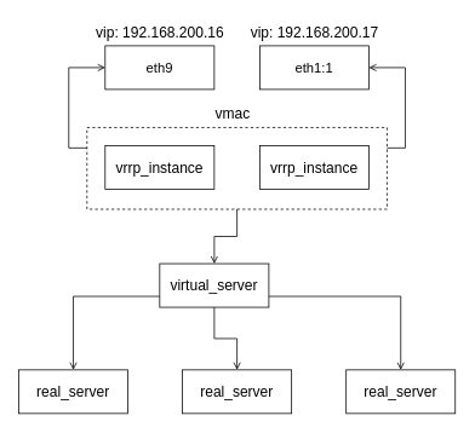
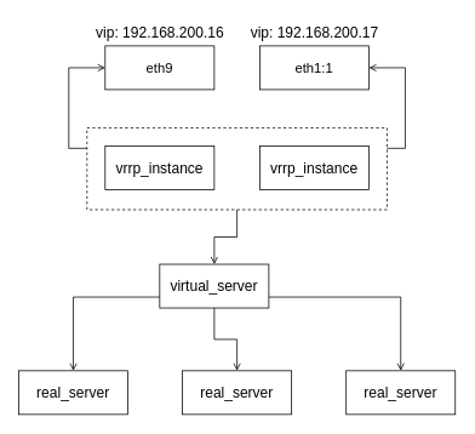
- <mxCell id="4" value="vmac" style="text;html=1;align=center;verticalAlign=middle;resizable=0;points=[];autosize=1;strokeColor=none;fillColor=none;fontSize=16;" vertex="1" parent="1"><mxGeometry x="225" y="110" width="60" height="30" as="geometry" /></mxCell>
